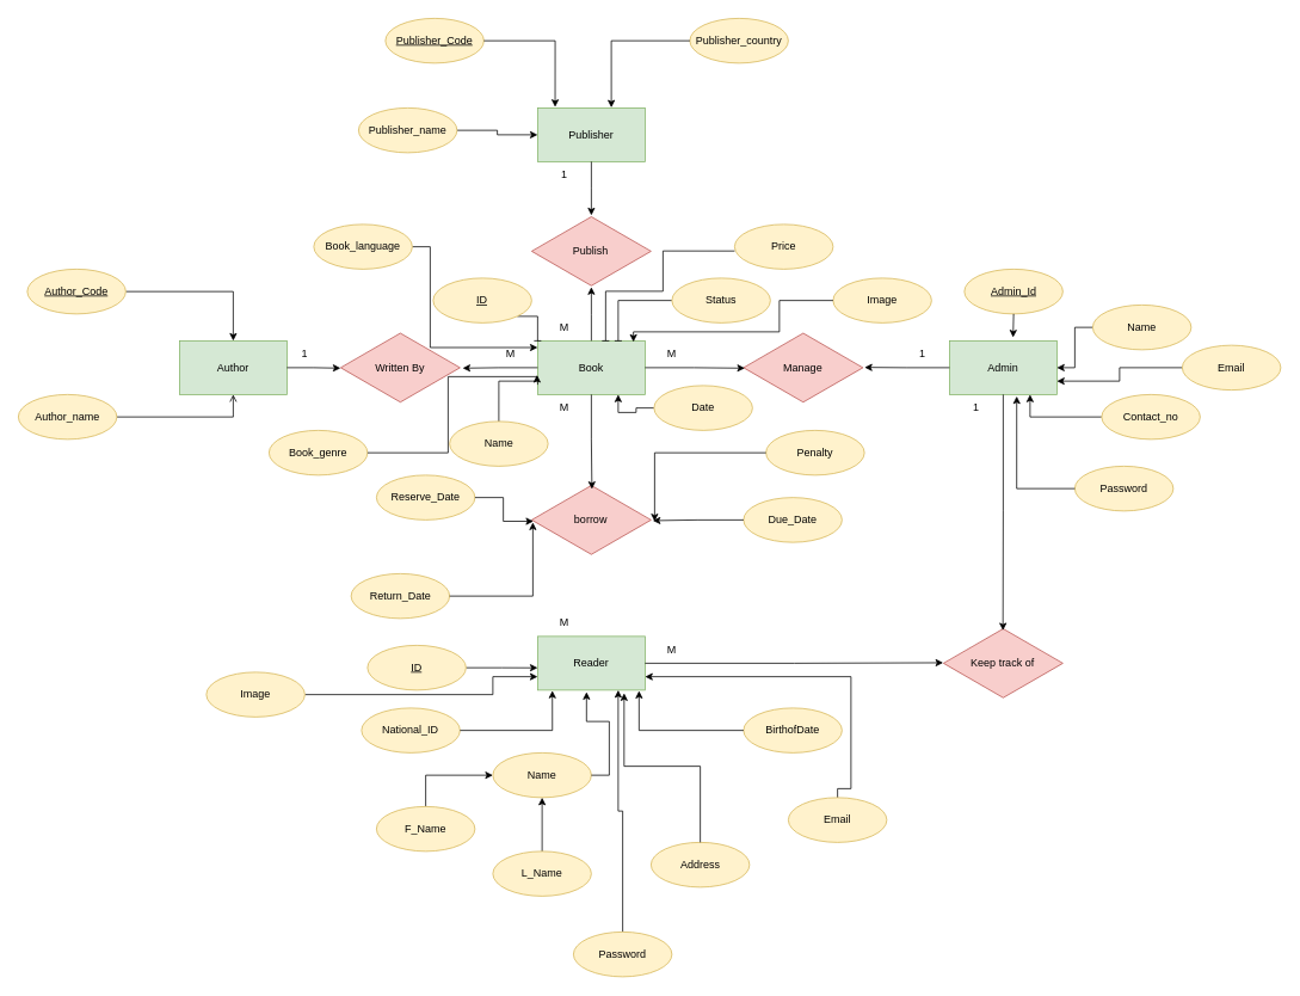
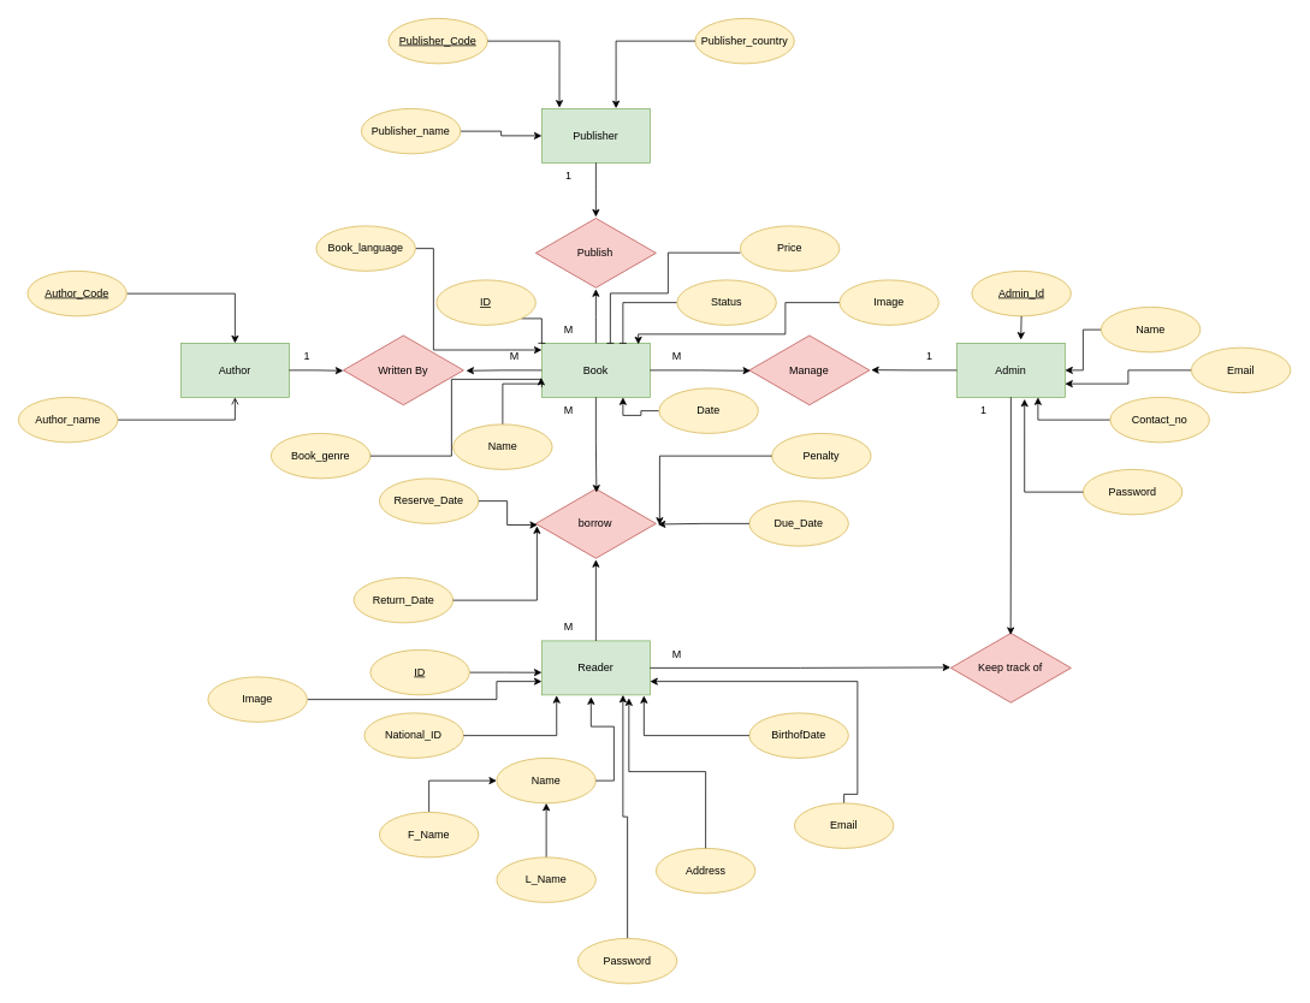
+ <mxCell id="28" style="edgeStyle=orthogonalEdgeStyle;rounded=0;orthogonalLoop=1;jettySize=auto;html=1;exitX=0.5;exitY=0;exitDx=0;exitDy=0;entryX=0.5;entryY=1;entryDx=0;entryDy=0;entryPerimeter=0;" parent="1" source="5" target="26" edge="1"><mxGeometry relative="1" as="geometry" /></mxCell>
